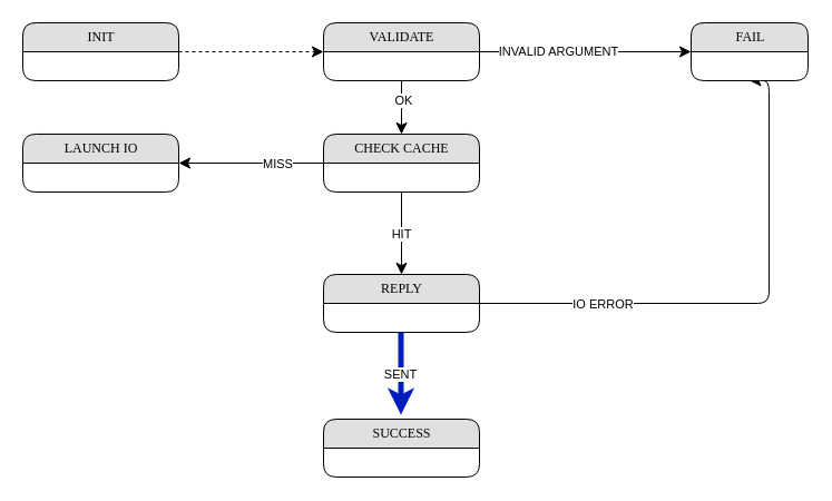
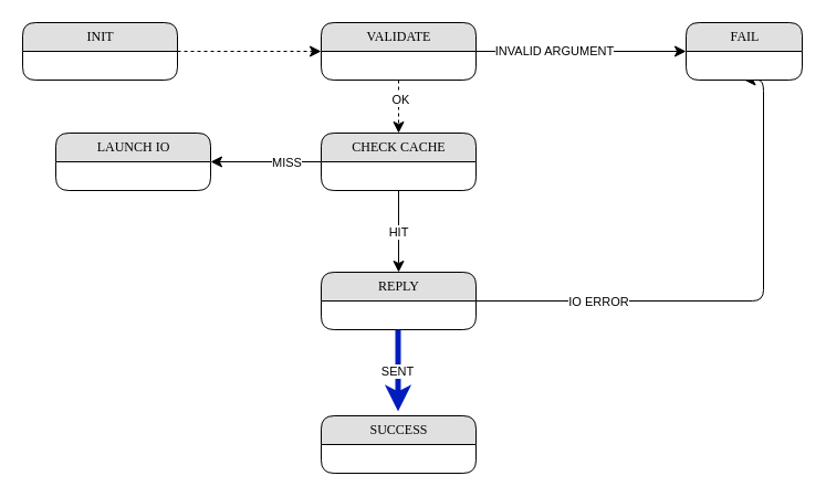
- <mxCell id="5" style="edgeStyle=none;html=1;labelBackgroundColor=none;startFill=0;startSize=8;endFill=1;endSize=8;fontFamily=Verdana;fontSize=12;" parent="1" source="7" target="12" edge="1"><mxGeometry relative="1" as="geometry" /></mxCell>
+ <mxCell id="5" style="edgeStyle=none;html=1;labelBackgroundColor=none;startFill=0;startSize=8;endFill=1;endSize=8;fontFamily=Verdana;fontSize=12;dashed=1;" parent="1" source="7" target="12" edge="1"><mxGeometry relative="1" as="geometry" /></mxCell>
- <mxCell id="13" value="LAUNCH IO" style="swimlane;html=1;fontStyle=0;childLayout=stackLayout;horizontal=1;startSize=26;fillColor=#e0e0e0;horizontalStack=0;resizeParent=1;resizeLast=0;collapsible=1;marginBottom=0;swimlaneFillColor=#ffffff;align=center;rounded=1;shadow=0;comic=0;labelBackgroundColor=none;strokeWidth=1;fontFamily=Verdana;fontSize=12" parent="1" vertex="1"><mxGeometry x="20" y="120" width="140" height="52" as="geometry" /></mxCell>
+ <mxCell id="13" value="LAUNCH IO" style="swimlane;html=1;fontStyle=0;childLayout=stackLayout;horizontal=1;startSize=26;fillColor=#e0e0e0;horizontalStack=0;resizeParent=1;resizeLast=0;collapsible=1;marginBottom=0;swimlaneFillColor=#ffffff;align=center;rounded=1;shadow=0;comic=0;labelBackgroundColor=none;strokeWidth=1;fontFamily=Verdana;fontSize=12" parent="1" vertex="1"><mxGeometry x="50" y="120" width="140" height="52" as="geometry" /></mxCell>
